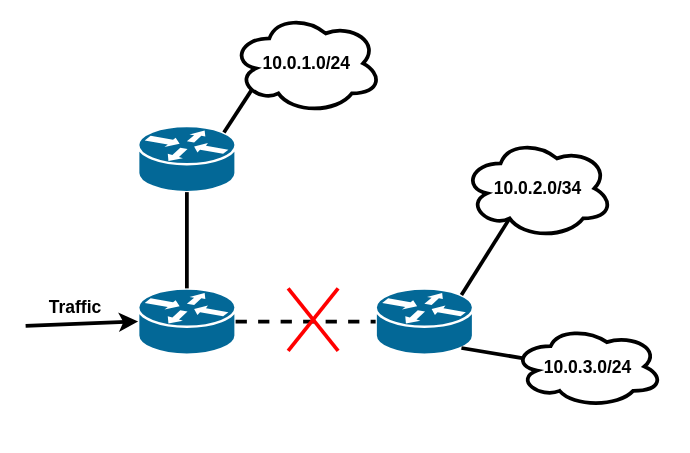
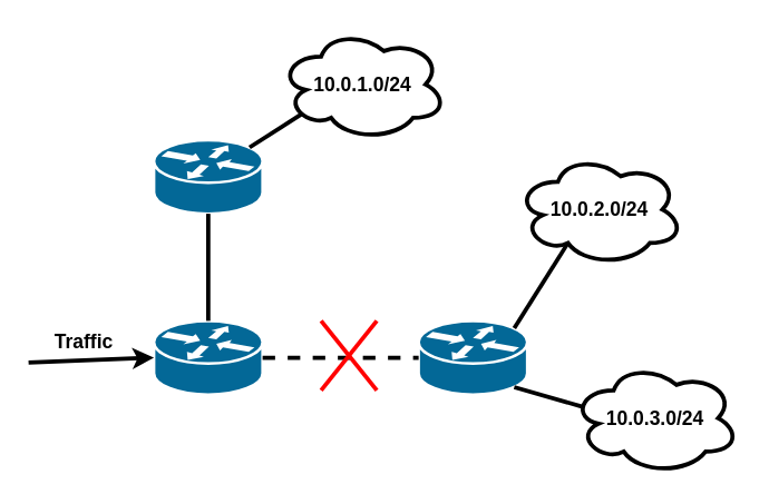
- <mxCell id="10" value="&lt;b&gt;&lt;font style=&quot;font-size: 14px&quot;&gt;10.0.1.0/24&lt;/font&gt;&lt;/b&gt;" style="ellipse;shape=cloud;whiteSpace=wrap;html=1;strokeWidth=3;" vertex="1" parent="1"><mxGeometry x="185" y="10" width="120" height="80" as="geometry" /></mxCell>
+ <mxCell id="10" value="&lt;b&gt;&lt;font style=&quot;font-size: 14px&quot;&gt;10.0.1.0/24&lt;/font&gt;&lt;/b&gt;" style="ellipse;shape=cloud;whiteSpace=wrap;html=1;strokeWidth=3;" vertex="1" parent="1"><mxGeometry x="200" y="20" width="120" height="80" as="geometry" /></mxCell>
- <mxCell id="11" value="&lt;div style=&quot;font-size: 14px&quot;&gt;&lt;b&gt;&lt;font style=&quot;font-size: 14px&quot;&gt;10.0.2.0/34&lt;/font&gt;&lt;/b&gt;&lt;/div&gt;" style="ellipse;shape=cloud;whiteSpace=wrap;html=1;strokeWidth=3;" vertex="1" parent="1"><mxGeometry x="370" y="110" width="120" height="80" as="geometry" /></mxCell>
+ <mxCell id="11" value="&lt;div style=&quot;font-size: 14px&quot;&gt;&lt;b&gt;&lt;font style=&quot;font-size: 14px&quot;&gt;10.0.2.0/24&lt;/font&gt;&lt;/b&gt;&lt;/div&gt;" style="ellipse;shape=cloud;whiteSpace=wrap;html=1;strokeWidth=3;" vertex="1" parent="1"><mxGeometry x="370" y="110" width="120" height="80" as="geometry" /></mxCell>
- <mxCell id="12" value="&lt;b&gt;&lt;font style=&quot;font-size: 14px&quot;&gt;10.0.3.0/24&lt;/font&gt;&lt;/b&gt;" style="ellipse;shape=cloud;whiteSpace=wrap;html=1;strokeWidth=3;" vertex="1" parent="1"><mxGeometry x="410" y="260" width="120" height="65" as="geometry" /></mxCell>
+ <mxCell id="12" value="&lt;b&gt;&lt;font style=&quot;font-size: 14px&quot;&gt;10.0.3.0/24&lt;/font&gt;&lt;/b&gt;" style="ellipse;shape=cloud;whiteSpace=wrap;html=1;strokeWidth=3;" vertex="1" parent="1"><mxGeometry x="410" y="260" width="120" height="80" as="geometry" /></mxCell>
